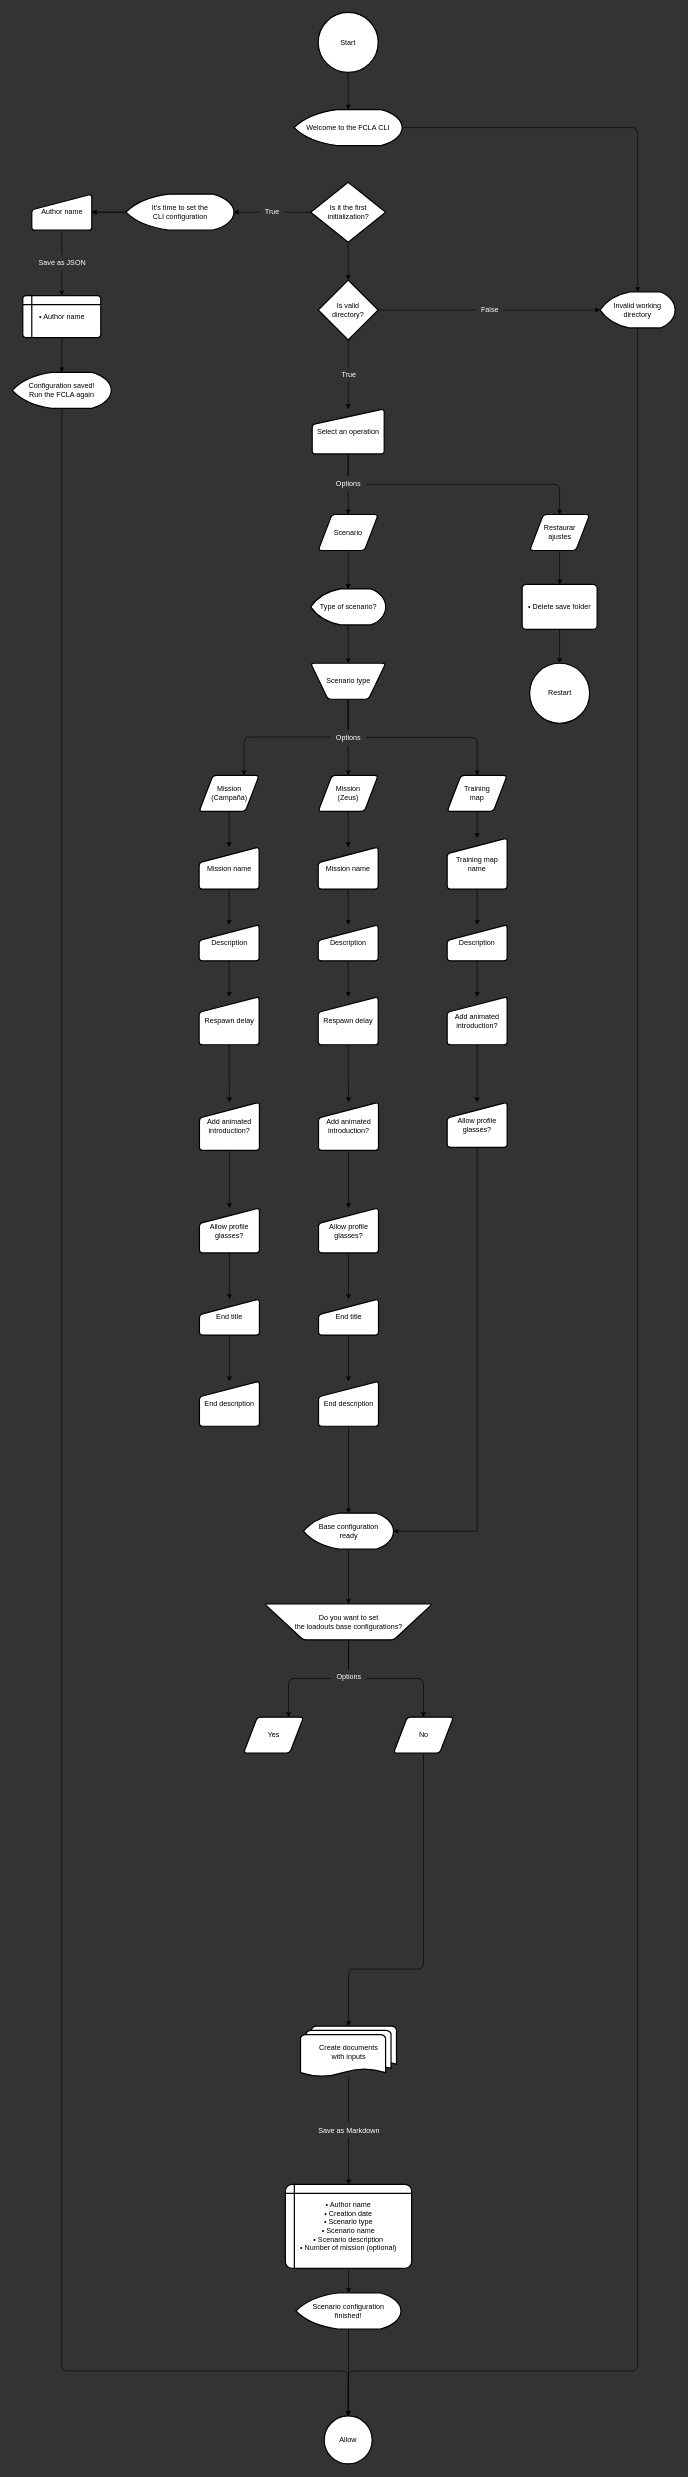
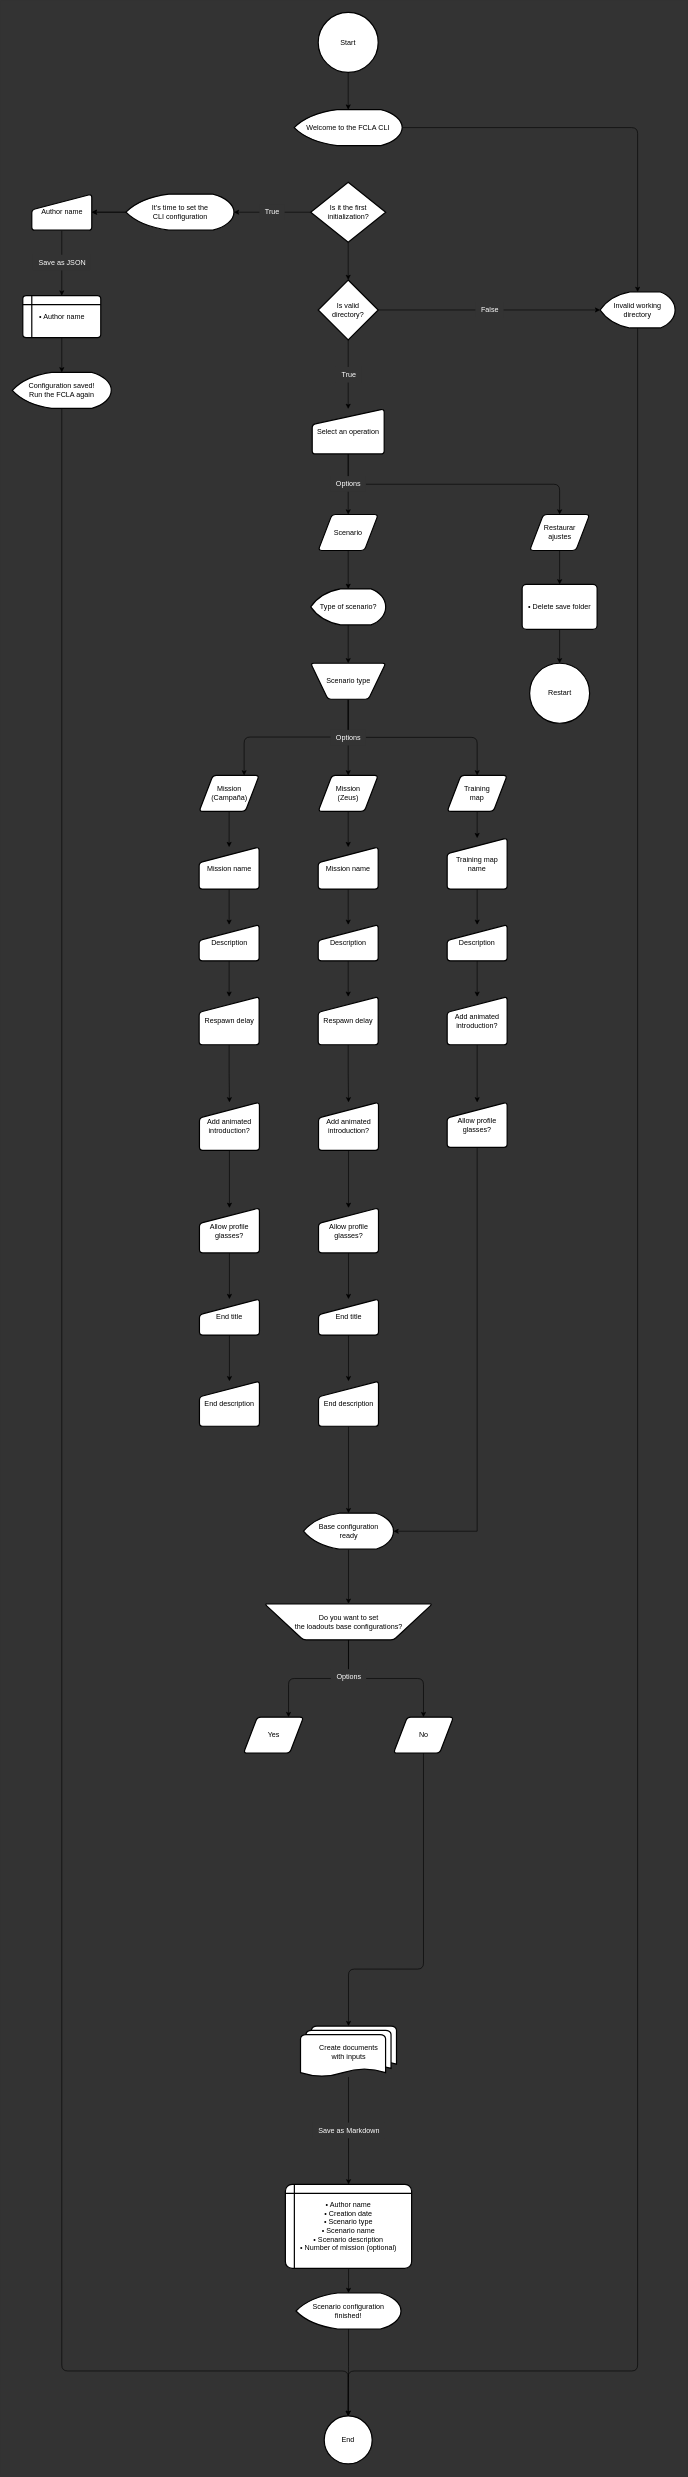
- <mxCell id="18" value="Allow" style="ellipse;whiteSpace=wrap;html=1;strokeWidth=2;rounded=1;labelBackgroundColor=none;" parent="1" vertex="1"><mxGeometry x="540" y="4027" width="80" height="80" as="geometry" /></mxCell>
+ <mxCell id="18" value="End" style="ellipse;whiteSpace=wrap;html=1;strokeWidth=2;rounded=1;labelBackgroundColor=none;" parent="1" vertex="1"><mxGeometry x="540" y="4027" width="80" height="80" as="geometry" /></mxCell>
